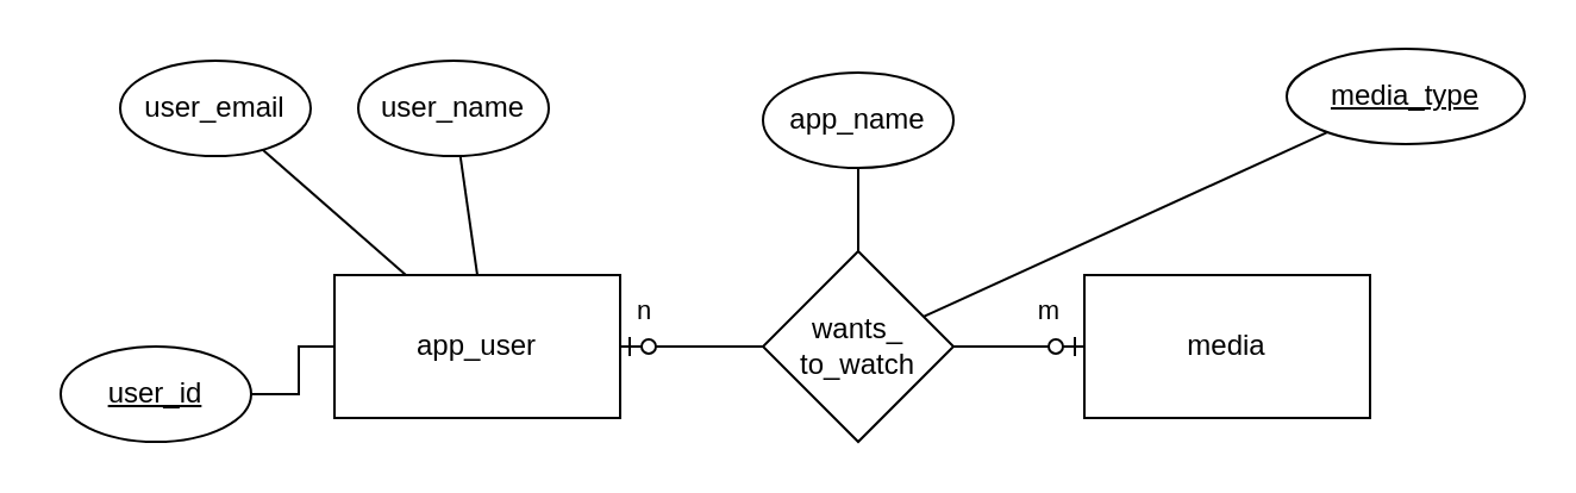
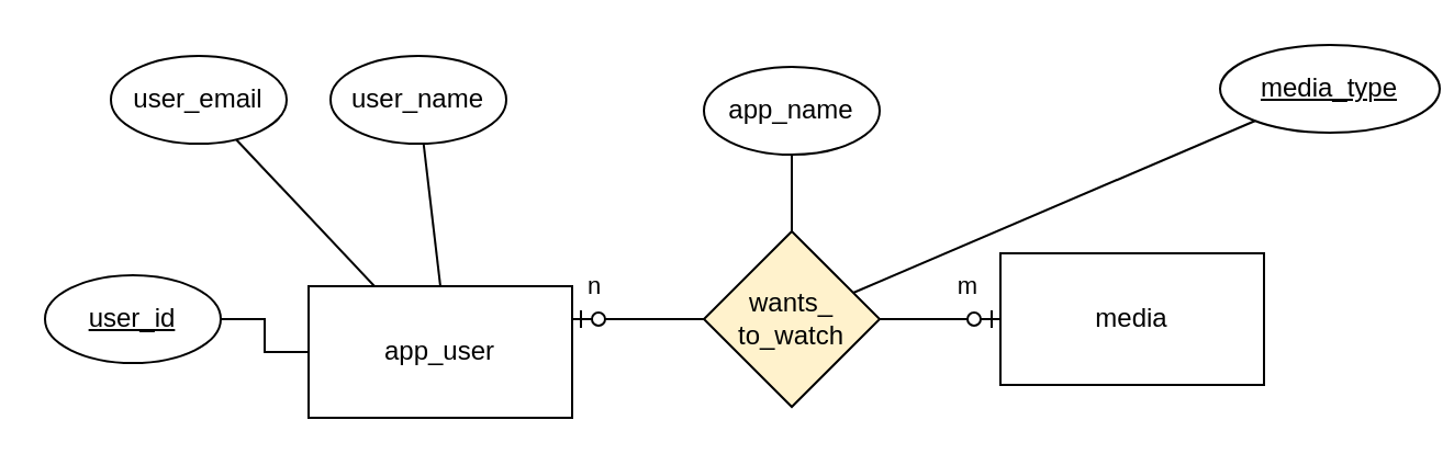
- <mxCell id="11" value="&lt;u&gt;media_type&lt;/u&gt;" style="ellipse;whiteSpace=wrap;html=1;" vertex="1" parent="1"><mxGeometry x="540" y="20" width="100" height="40" as="geometry" /></mxCell>
+ <mxCell id="11" value="&lt;u&gt;media_type&lt;/u&gt;" style="ellipse;whiteSpace=wrap;html=1;" vertex="1" parent="1"><mxGeometry x="555" y="20" width="100" height="40" as="geometry" /></mxCell>
- <mxCell id="2" value="app_user&lt;br&gt;" style="rounded=0;whiteSpace=wrap;html=1;" parent="1" vertex="1"><mxGeometry x="140" y="115" width="120" height="60" as="geometry" /></mxCell>
+ <mxCell id="2" value="app_user&lt;br&gt;" style="rounded=0;whiteSpace=wrap;html=1;" parent="1" vertex="1"><mxGeometry x="140" y="130" width="120" height="60" as="geometry" /></mxCell>
- <mxCell id="14" value="wants_&lt;br&gt;to_watch&lt;br&gt;" style="rhombus;whiteSpace=wrap;html=1;" vertex="1" parent="1"><mxGeometry x="320" y="105" width="80" height="80" as="geometry" /></mxCell>
+ <mxCell id="14" value="wants_&lt;br&gt;to_watch&lt;br&gt;" style="rhombus;whiteSpace=wrap;html=1;fillColor=#fff2cc;" vertex="1" parent="1"><mxGeometry x="320" y="105" width="80" height="80" as="geometry" /></mxCell>
- <mxCell id="4" value="&lt;u&gt;user_id&lt;/u&gt;" style="ellipse;whiteSpace=wrap;html=1;" parent="1" vertex="1"><mxGeometry x="25" y="145" width="80" height="40" as="geometry" /></mxCell>
+ <mxCell id="4" value="&lt;u&gt;user_id&lt;/u&gt;" style="ellipse;whiteSpace=wrap;html=1;" parent="1" vertex="1"><mxGeometry x="20" y="125" width="80" height="40" as="geometry" /></mxCell>
